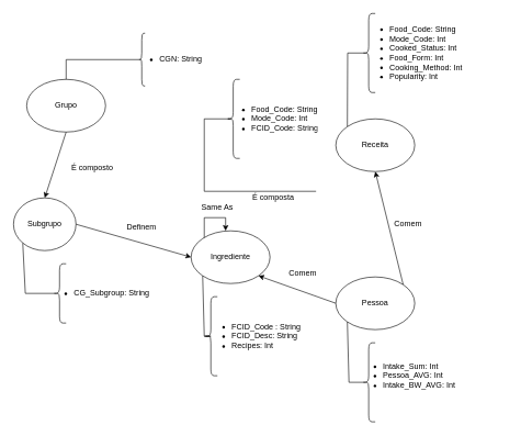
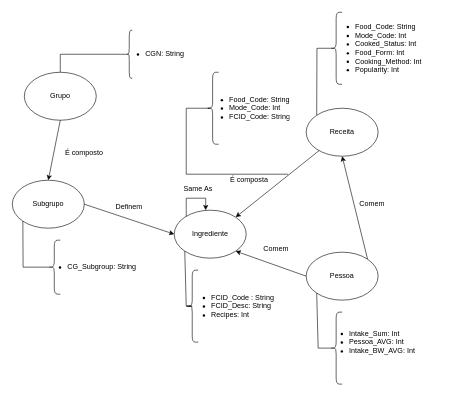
+ <mxCell id="7" value="" style="endArrow=classic;html=1;rounded=0;entryX=1;entryY=0;entryDx=0;entryDy=0;" edge="1" parent="1" source="6" target="3"><mxGeometry width="50" height="50" relative="1" as="geometry"><mxPoint x="340" y="320" as="sourcePoint" /><mxPoint x="390" y="270" as="targetPoint" /></mxGeometry></mxCell>
- <mxCell id="10" value="Subgrupo" style="ellipse;whiteSpace=wrap;html=1;" vertex="1" parent="1"><mxGeometry x="20" y="300" width="95" height="80" as="geometry" /></mxCell>
+ <mxCell id="10" value="Subgrupo" style="ellipse;whiteSpace=wrap;html=1;" vertex="1" parent="1"><mxGeometry x="20" y="300" width="120" height="80" as="geometry" /></mxCell>
